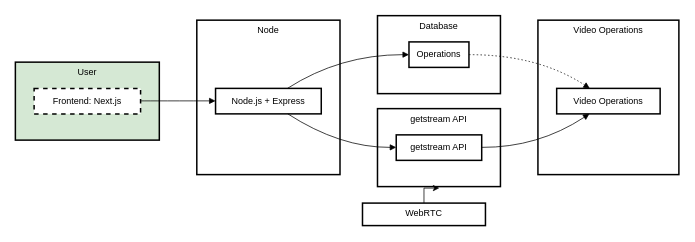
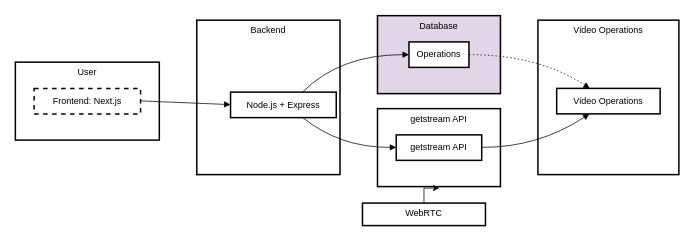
- <mxCell id="6" value="Database" style="whiteSpace=wrap;strokeWidth=2;verticalAlign=top;" parent="1" vertex="1"><mxGeometry x="503" width="164" height="104" as="geometry" y="20" /></mxCell>
+ <mxCell id="6" value="Database" style="whiteSpace=wrap;strokeWidth=2;verticalAlign=top;fillColor=#e1d5e7;" parent="1" vertex="1"><mxGeometry x="503" width="164" height="104" as="geometry" y="20" /></mxCell>
- <mxCell id="8" value="Node" style="whiteSpace=wrap;strokeWidth=2;verticalAlign=top;" parent="1" vertex="1"><mxGeometry x="262" y="26" width="191" height="206" as="geometry" /></mxCell>
+ <mxCell id="8" value="Backend" style="whiteSpace=wrap;strokeWidth=2;verticalAlign=top;" parent="1" vertex="1"><mxGeometry x="262" y="26" width="191" height="206" as="geometry" /></mxCell>
- <mxCell id="10" value="User" style="whiteSpace=wrap;strokeWidth=2;verticalAlign=top;fillColor=#d5e8d4;" parent="1" vertex="1"><mxGeometry y="82" width="192" height="104" as="geometry" x="20" /></mxCell>
+ <mxCell id="10" value="User" style="whiteSpace=wrap;strokeWidth=2;verticalAlign=top;" parent="1" vertex="1"><mxGeometry y="82" width="192" height="104" as="geometry" x="20" /></mxCell>
- <mxCell id="9" value="Node.js + Express" style="whiteSpace=wrap;strokeWidth=2;" parent="1" vertex="1"><mxGeometry x="287" y="117" width="141" height="34" as="geometry" /></mxCell>
+ <mxCell id="9" value="Node.js + Express" style="whiteSpace=wrap;strokeWidth=2;" parent="1" vertex="1"><mxGeometry x="307" y="122" width="141" height="34" as="geometry" /></mxCell>
